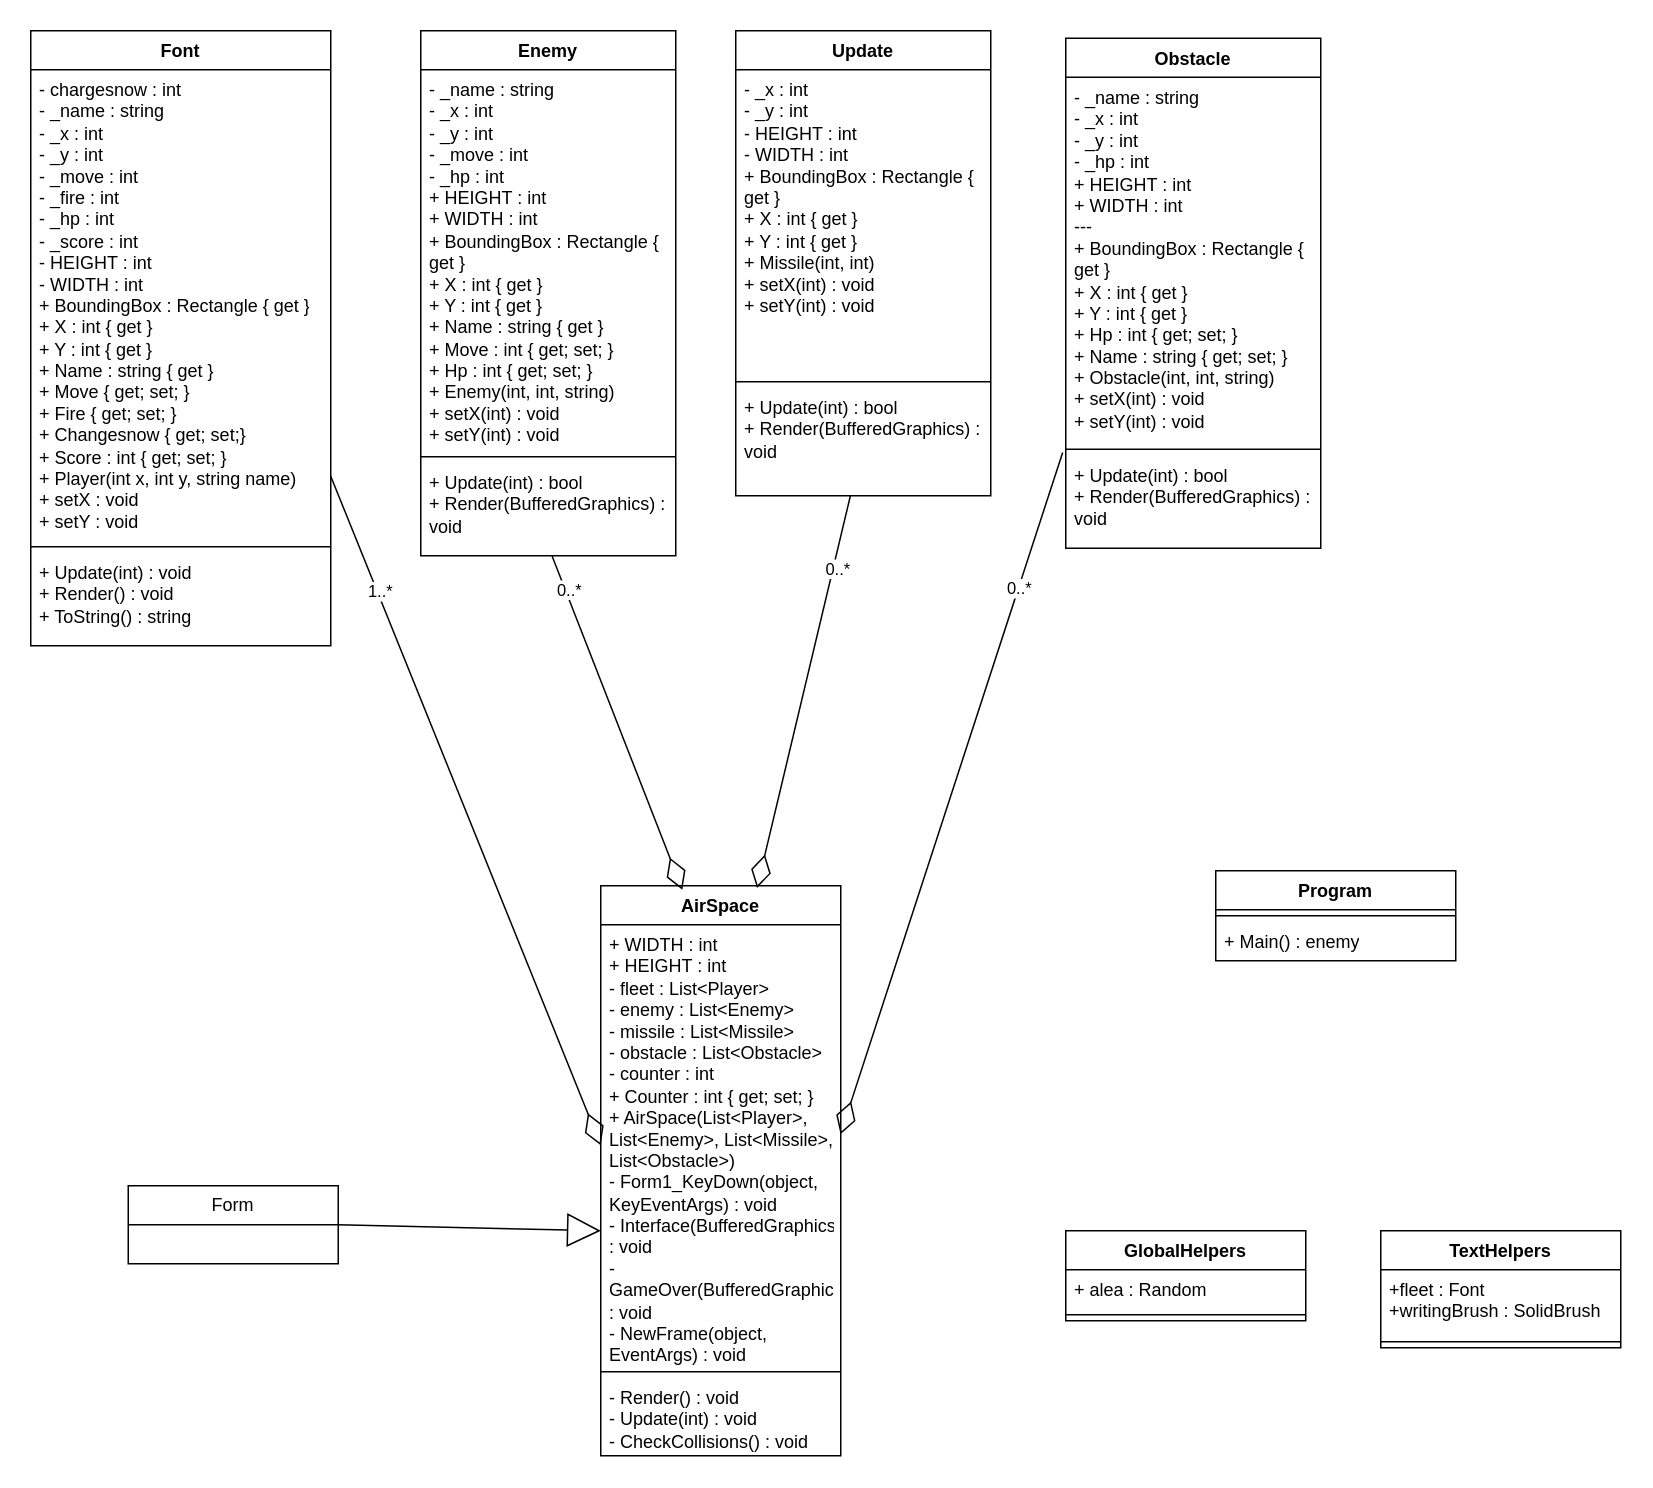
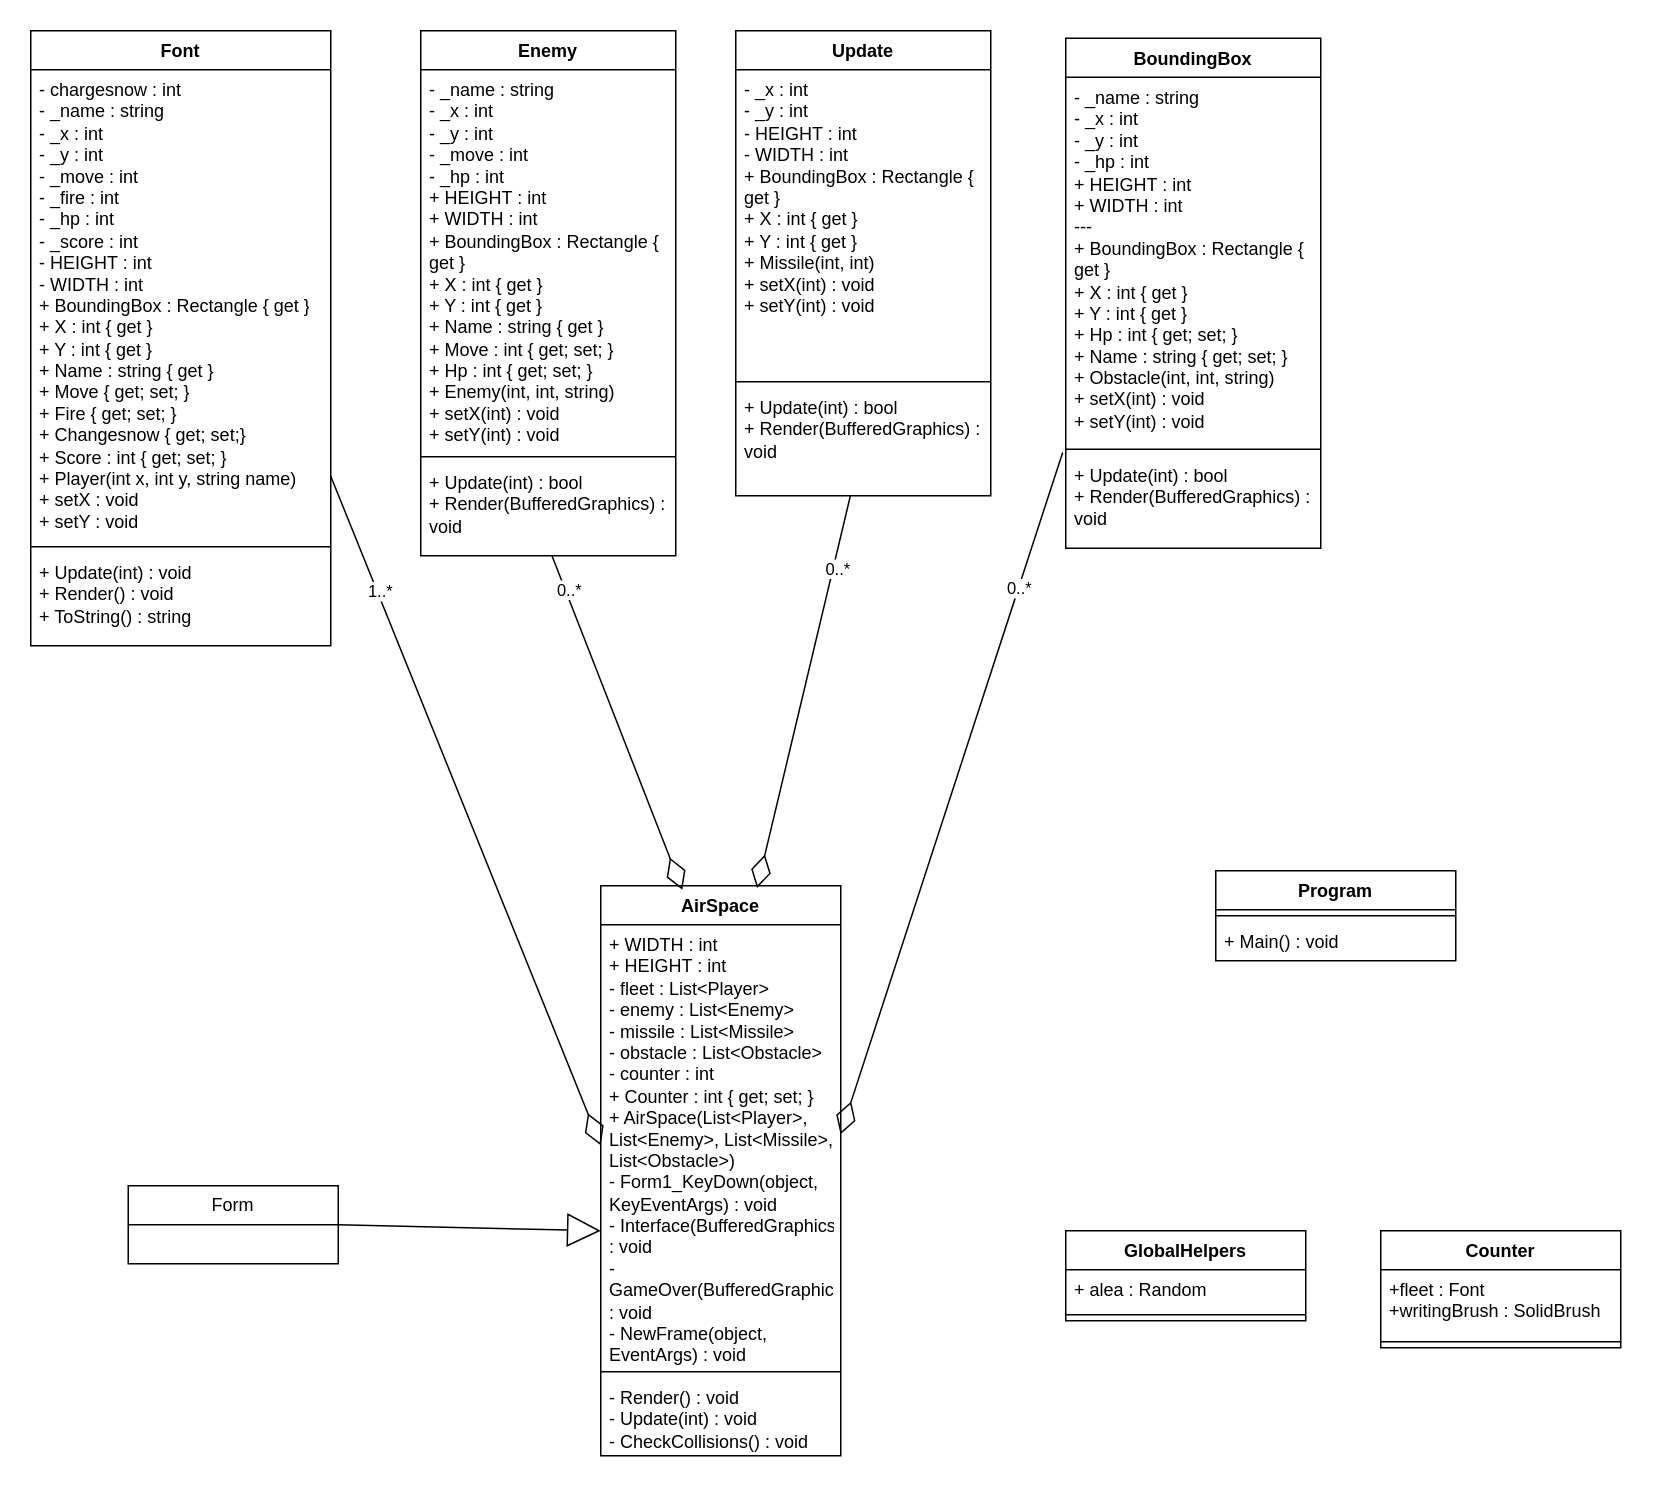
- <mxCell id="14" value="Obstacle" style="swimlane;fontStyle=1;align=center;verticalAlign=top;childLayout=stackLayout;horizontal=1;startSize=26;horizontalStack=0;resizeParent=1;resizeParentMax=0;resizeLast=0;collapsible=1;marginBottom=0;whiteSpace=wrap;html=1;" vertex="1" parent="1"><mxGeometry x="710" y="25" width="170" height="340" as="geometry" /></mxCell>
+ <mxCell id="14" value="BoundingBox" style="swimlane;fontStyle=1;align=center;verticalAlign=top;childLayout=stackLayout;horizontal=1;startSize=26;horizontalStack=0;resizeParent=1;resizeParentMax=0;resizeLast=0;collapsible=1;marginBottom=0;whiteSpace=wrap;html=1;" vertex="1" parent="1"><mxGeometry x="710" y="25" width="170" height="340" as="geometry" /></mxCell>
- <mxCell id="30" value="+ Main() : enemy" style="text;strokeColor=none;fillColor=none;align=left;verticalAlign=top;spacingLeft=4;spacingRight=4;overflow=hidden;rotatable=0;points=[[0,0.5],[1,0.5]];portConstraint=eastwest;whiteSpace=wrap;html=1;" vertex="1" parent="28"><mxGeometry y="34" width="160" height="26" as="geometry" /></mxCell>
+ <mxCell id="30" value="+ Main() : void" style="text;strokeColor=none;fillColor=none;align=left;verticalAlign=top;spacingLeft=4;spacingRight=4;overflow=hidden;rotatable=0;points=[[0,0.5],[1,0.5]];portConstraint=eastwest;whiteSpace=wrap;html=1;" vertex="1" parent="28"><mxGeometry y="34" width="160" height="26" as="geometry" /></mxCell>
- <mxCell id="25" value="TextHelpers" style="swimlane;fontStyle=1;align=center;verticalAlign=top;childLayout=stackLayout;horizontal=1;startSize=26;horizontalStack=0;resizeParent=1;resizeParentMax=0;resizeLast=0;collapsible=1;marginBottom=0;whiteSpace=wrap;html=1;" vertex="1" parent="1"><mxGeometry x="920" y="820" width="160" height="78" as="geometry" /></mxCell>
+ <mxCell id="25" value="Counter" style="swimlane;fontStyle=1;align=center;verticalAlign=top;childLayout=stackLayout;horizontal=1;startSize=26;horizontalStack=0;resizeParent=1;resizeParentMax=0;resizeLast=0;collapsible=1;marginBottom=0;whiteSpace=wrap;html=1;" vertex="1" parent="1"><mxGeometry x="920" y="820" width="160" height="78" as="geometry" /></mxCell>
